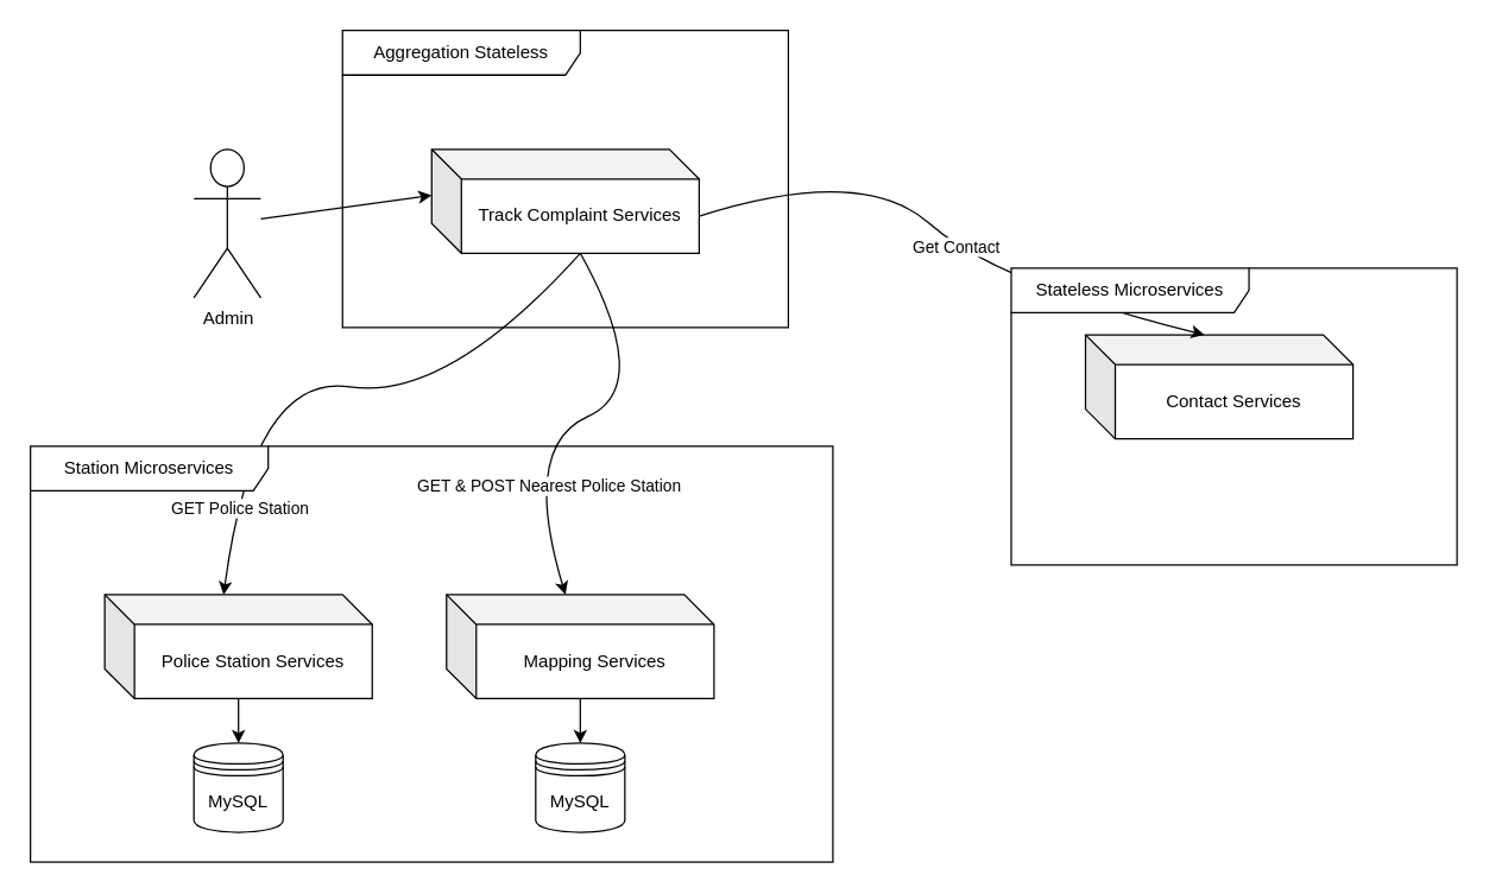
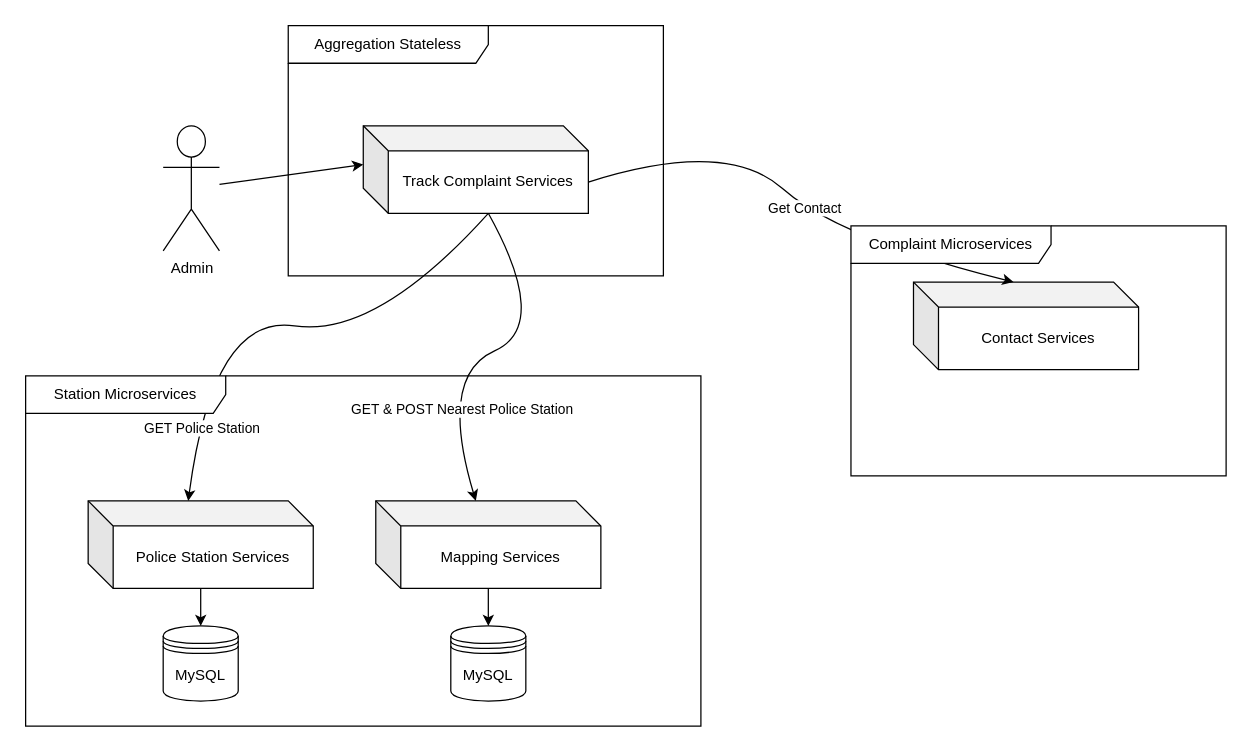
- <mxCell id="20" value="Stateless Microservices" style="shape=umlFrame;whiteSpace=wrap;html=1;width=160;height=30;" vertex="1" parent="1"><mxGeometry x="680" y="180" width="300" height="200" as="geometry" /></mxCell>
+ <mxCell id="20" value="Complaint Microservices" style="shape=umlFrame;whiteSpace=wrap;html=1;width=160;height=30;" vertex="1" parent="1"><mxGeometry x="680" y="180" width="300" height="200" as="geometry" /></mxCell>
